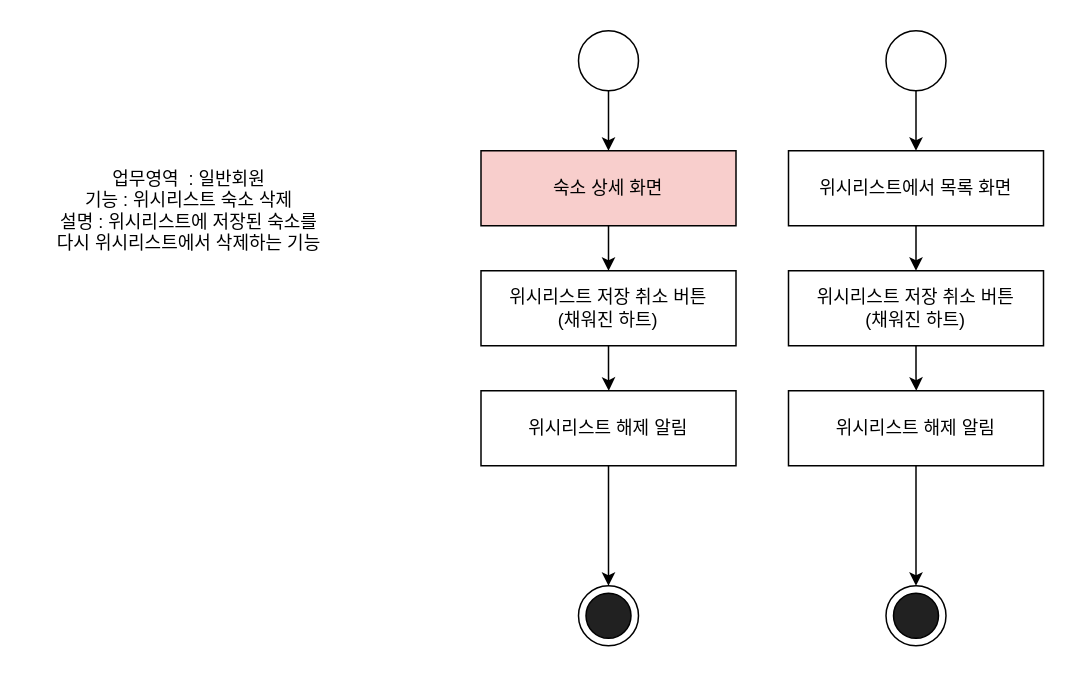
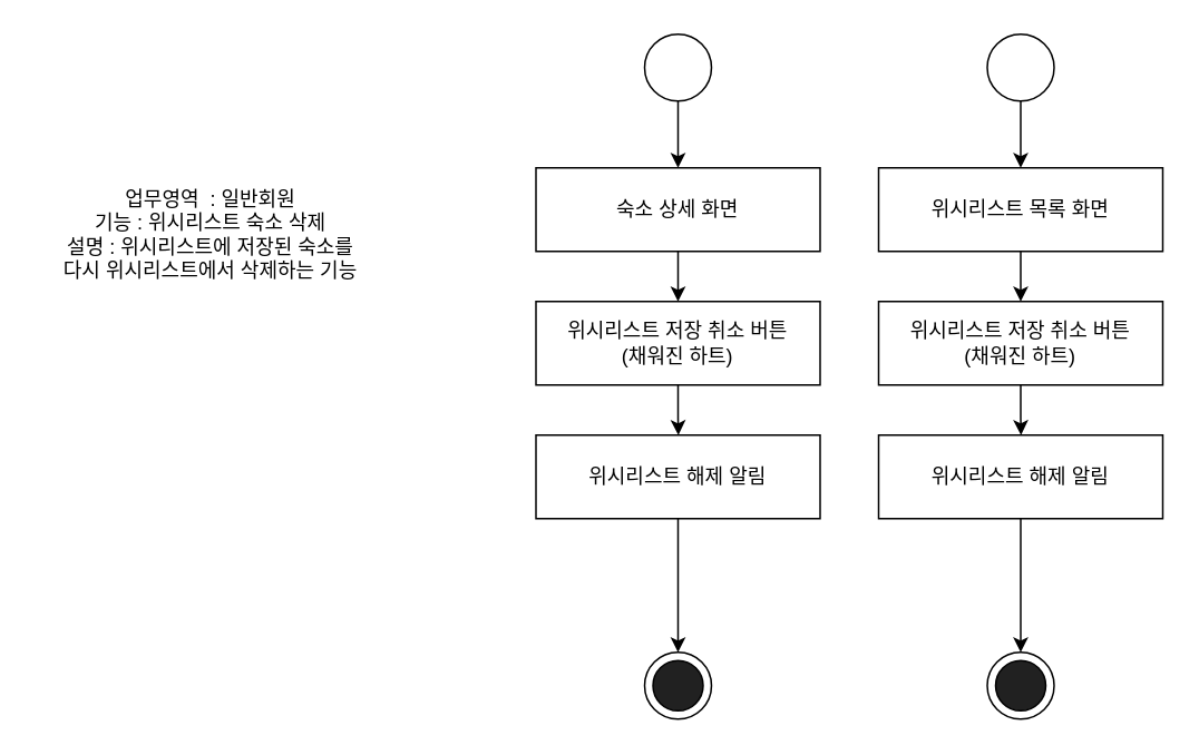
- <mxCell id="5" value="숙소 상세 화면" style="rounded=0;whiteSpace=wrap;html=1;fillColor=#f8cecc;" parent="1" vertex="1"><mxGeometry x="320" y="100" width="170" height="50" as="geometry" /></mxCell>
+ <mxCell id="5" value="숙소 상세 화면" style="rounded=0;whiteSpace=wrap;html=1;" parent="1" vertex="1"><mxGeometry x="320" y="100" width="170" height="50" as="geometry" /></mxCell>
- <mxCell id="17" value="위시리스트에서 목록 화면" style="rounded=0;whiteSpace=wrap;html=1;" vertex="1" parent="1"><mxGeometry x="525" y="100" width="170" height="50" as="geometry" /></mxCell>
+ <mxCell id="17" value="위시리스트 목록 화면" style="rounded=0;whiteSpace=wrap;html=1;" vertex="1" parent="1"><mxGeometry x="525" y="100" width="170" height="50" as="geometry" /></mxCell>
